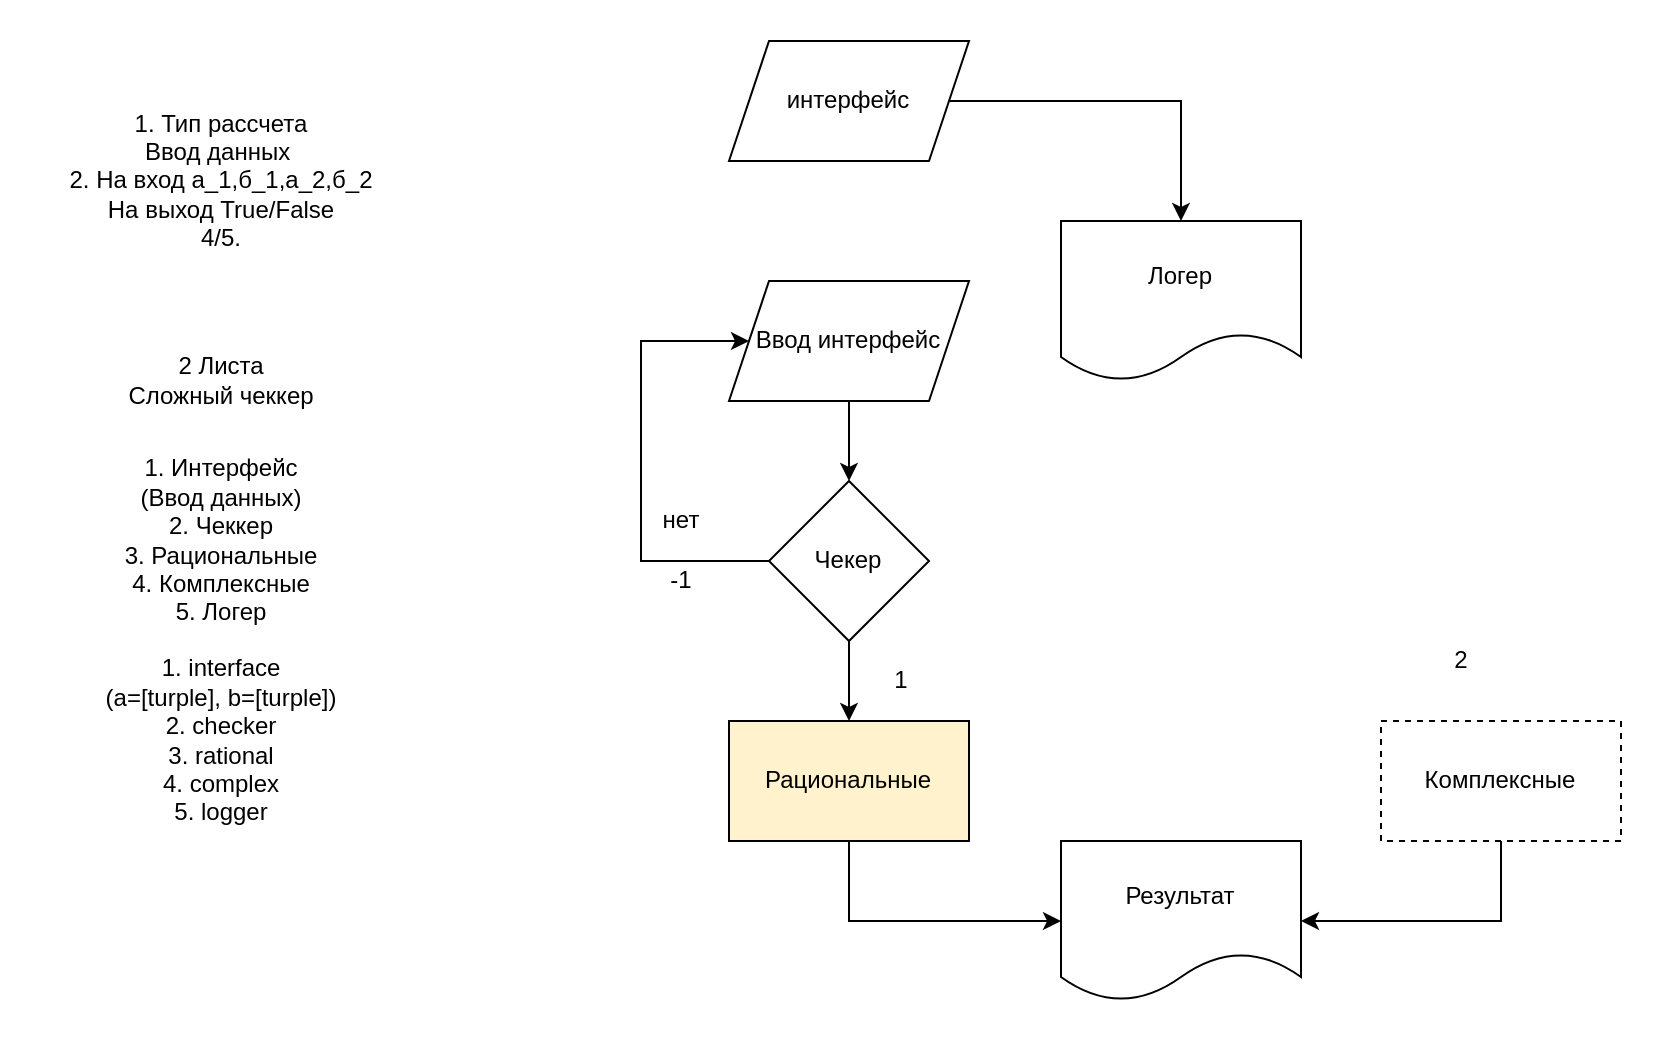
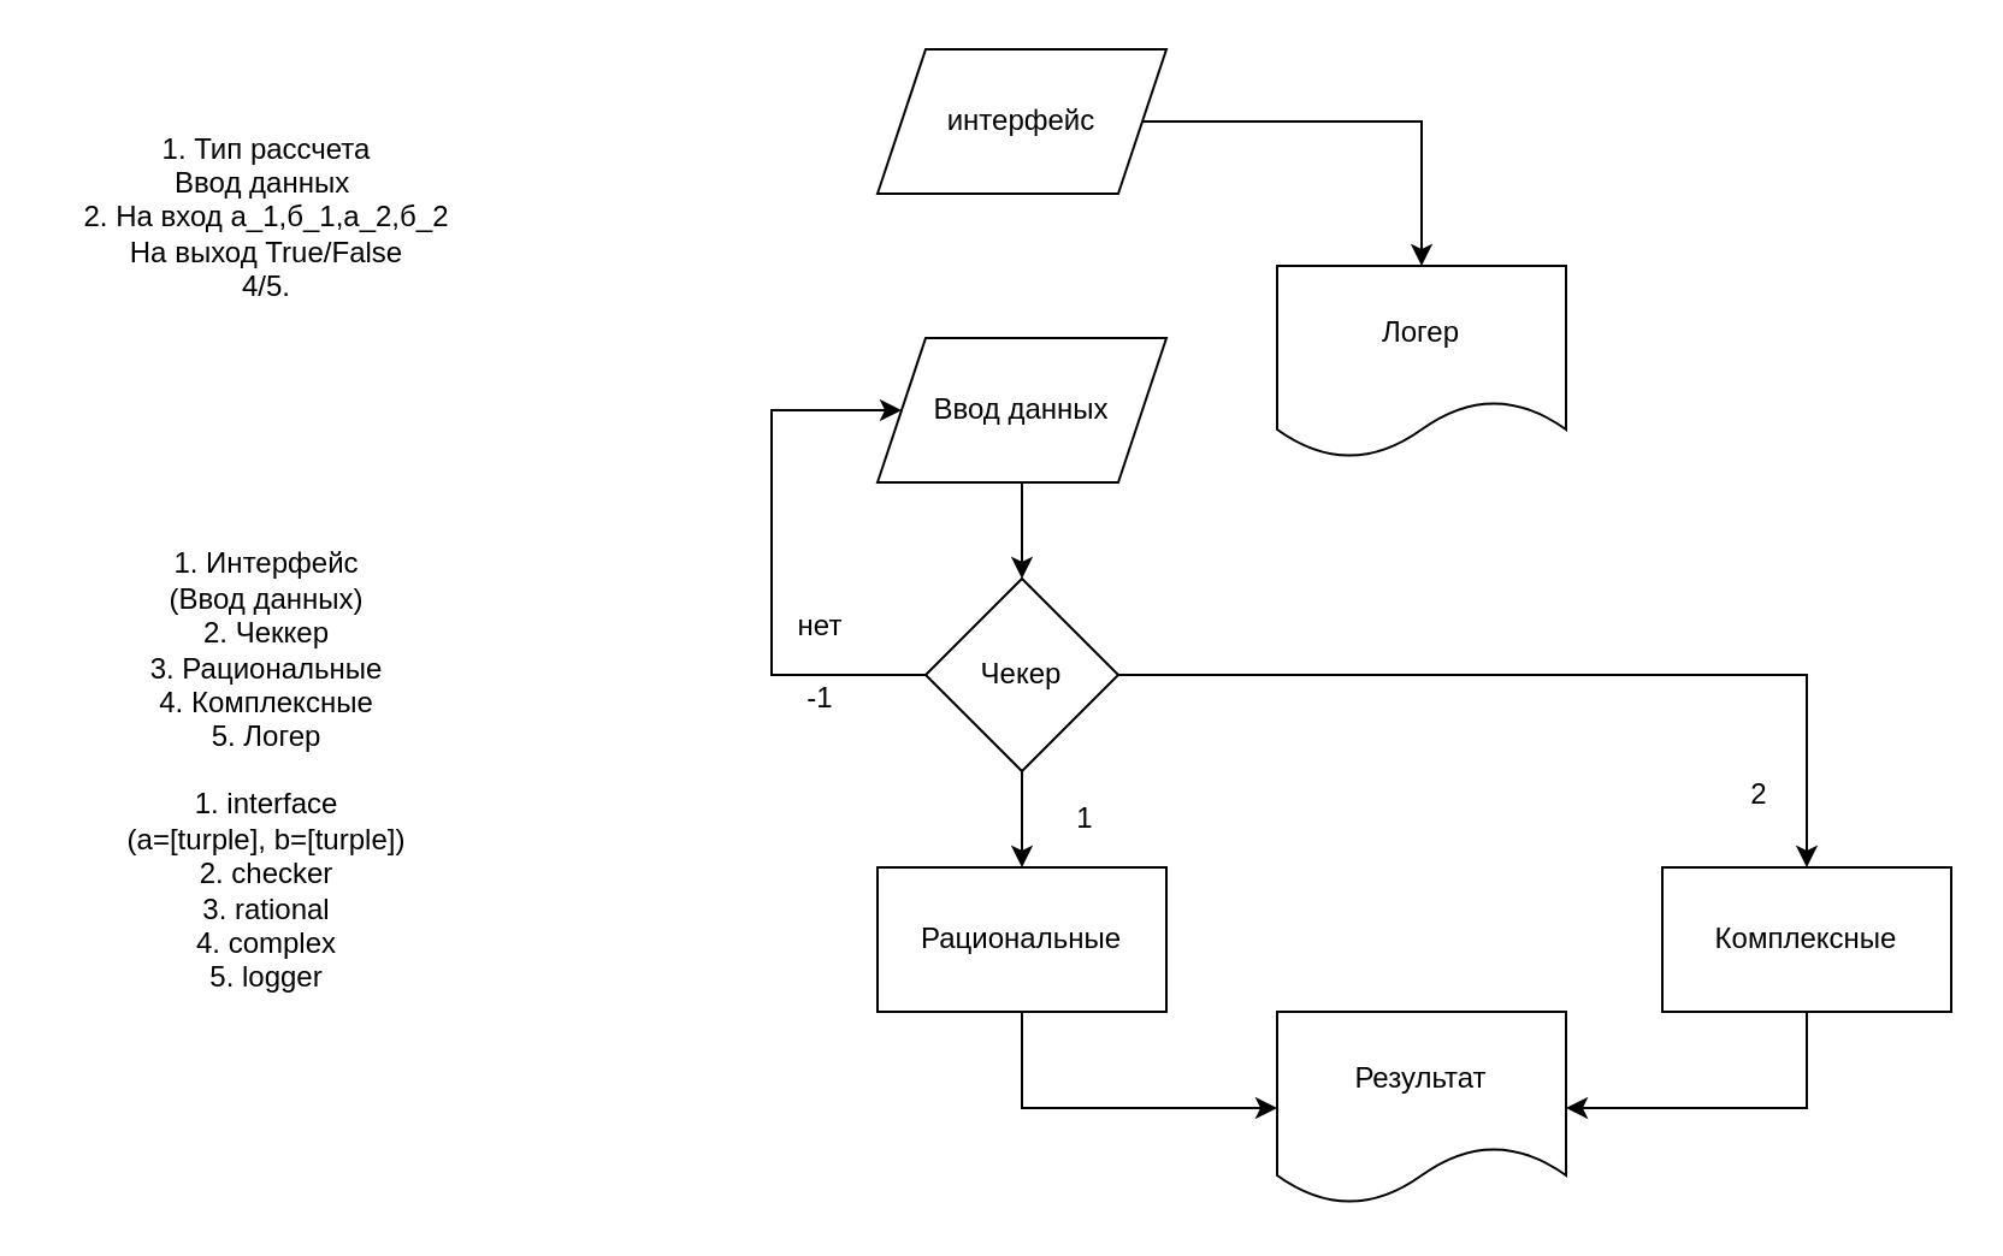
- <mxCell id="5" value="&lt;font style=&quot;vertical-align: inherit;&quot;&gt;&lt;font style=&quot;vertical-align: inherit;&quot;&gt;&lt;font style=&quot;vertical-align: inherit;&quot;&gt;&lt;font style=&quot;vertical-align: inherit;&quot;&gt;Ввод интерфейс&lt;/font&gt;&lt;/font&gt;&lt;/font&gt;&lt;/font&gt;" style="shape=parallelogram;perimeter=parallelogramPerimeter;whiteSpace=wrap;html=1;fixedSize=1;" vertex="1" parent="1"><mxGeometry x="364" y="140" width="120" height="60" as="geometry" /></mxCell>
+ <mxCell id="5" value="&lt;font style=&quot;vertical-align: inherit;&quot;&gt;&lt;font style=&quot;vertical-align: inherit;&quot;&gt;&lt;font style=&quot;vertical-align: inherit;&quot;&gt;&lt;font style=&quot;vertical-align: inherit;&quot;&gt;Ввод данных&lt;/font&gt;&lt;/font&gt;&lt;/font&gt;&lt;/font&gt;" style="shape=parallelogram;perimeter=parallelogramPerimeter;whiteSpace=wrap;html=1;fixedSize=1;" vertex="1" parent="1"><mxGeometry x="364" y="140" width="120" height="60" as="geometry" /></mxCell>
- <mxCell id="21" value="&lt;font style=&quot;vertical-align: inherit;&quot;&gt;&lt;font style=&quot;vertical-align: inherit;&quot;&gt;2 Листа&lt;br&gt;Сложный чеккер&lt;br&gt;&lt;/font&gt;&lt;/font&gt;" style="text;html=1;align=center;verticalAlign=middle;resizable=0;points=[];autosize=1;strokeColor=none;fillColor=none;" vertex="1" parent="1"><mxGeometry x="50" y="170" width="120" height="40" as="geometry" /></mxCell>
+ <mxCell id="8" style="edgeStyle=orthogonalEdgeStyle;rounded=0;orthogonalLoop=1;jettySize=auto;html=1;entryX=0.5;entryY=0;entryDx=0;entryDy=0;" edge="1" parent="1" source="9" target="14"><mxGeometry relative="1" as="geometry" /></mxCell>
- <mxCell id="11" value="&lt;font style=&quot;vertical-align: inherit;&quot;&gt;&lt;font style=&quot;vertical-align: inherit;&quot;&gt;Рациональные&lt;/font&gt;&lt;/font&gt;" style="whiteSpace=wrap;html=1;fillColor=#fff2cc;" vertex="1" parent="1"><mxGeometry x="364" y="360" width="120" height="60" as="geometry" /></mxCell>
+ <mxCell id="11" value="&lt;font style=&quot;vertical-align: inherit;&quot;&gt;&lt;font style=&quot;vertical-align: inherit;&quot;&gt;Рациональные&lt;/font&gt;&lt;/font&gt;" style="whiteSpace=wrap;html=1;" vertex="1" parent="1"><mxGeometry x="364" y="360" width="120" height="60" as="geometry" /></mxCell>
- <mxCell id="14" value="&lt;font style=&quot;vertical-align: inherit;&quot;&gt;&lt;font style=&quot;vertical-align: inherit;&quot;&gt;Комплексные&lt;/font&gt;&lt;/font&gt;" style="rounded=0;whiteSpace=wrap;html=1;dashed=1;" vertex="1" parent="1"><mxGeometry x="690" y="360" width="120" height="60" as="geometry" /></mxCell>
+ <mxCell id="14" value="&lt;font style=&quot;vertical-align: inherit;&quot;&gt;&lt;font style=&quot;vertical-align: inherit;&quot;&gt;Комплексные&lt;/font&gt;&lt;/font&gt;" style="rounded=0;whiteSpace=wrap;html=1;" vertex="1" parent="1"><mxGeometry x="690" y="360" width="120" height="60" as="geometry" /></mxCell>
